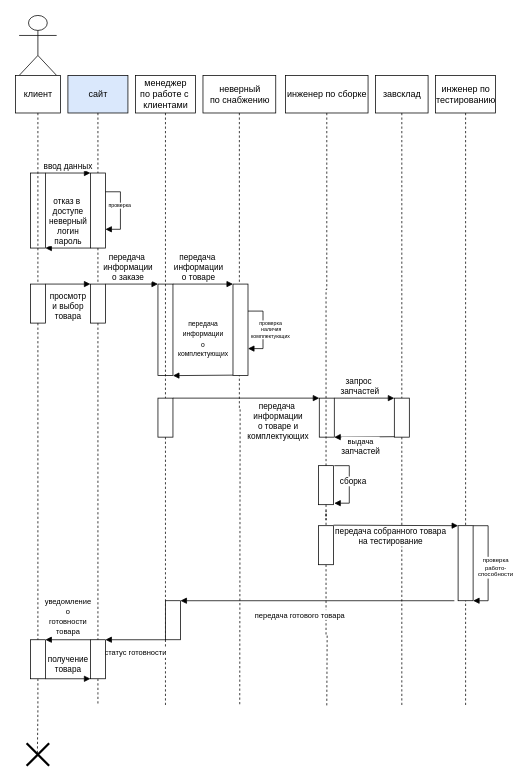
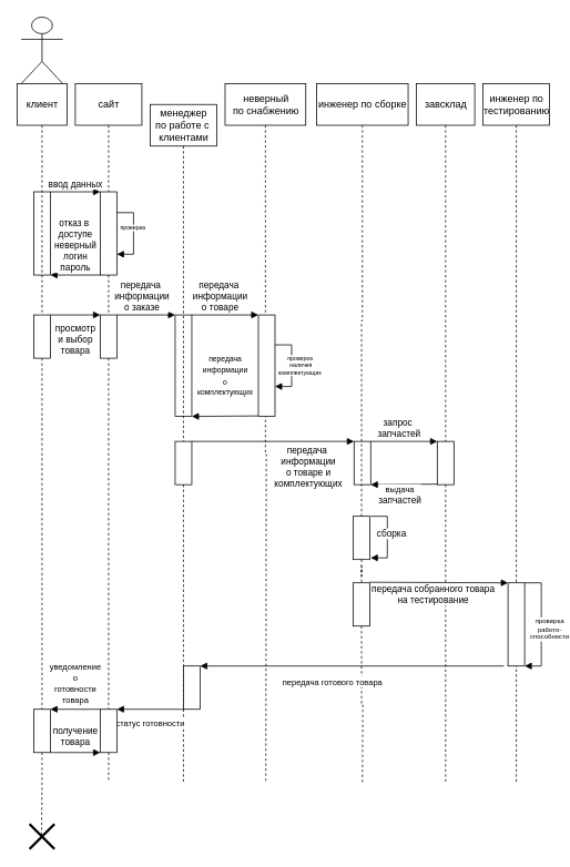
- <mxCell id="16" value="сайт" style="html=1;fillColor=#dae8fc;" vertex="1" parent="1"><mxGeometry x="90" y="100" width="80" height="50" as="geometry" /></mxCell>
+ <mxCell id="16" value="сайт" style="html=1;" vertex="1" parent="1"><mxGeometry x="90" y="100" width="80" height="50" as="geometry" /></mxCell>
- <mxCell id="4" value="менеджер&lt;br&gt;по работе с&amp;nbsp;&lt;br&gt;клиентами" style="html=1;" vertex="1" parent="1"><mxGeometry x="180" y="100" width="80" height="50" as="geometry" /></mxCell>
+ <mxCell id="4" value="менеджер&lt;br&gt;по работе с&amp;nbsp;&lt;br&gt;клиентами" style="html=1;" vertex="1" parent="1"><mxGeometry x="180" y="125" width="80" height="50" as="geometry" /></mxCell>
